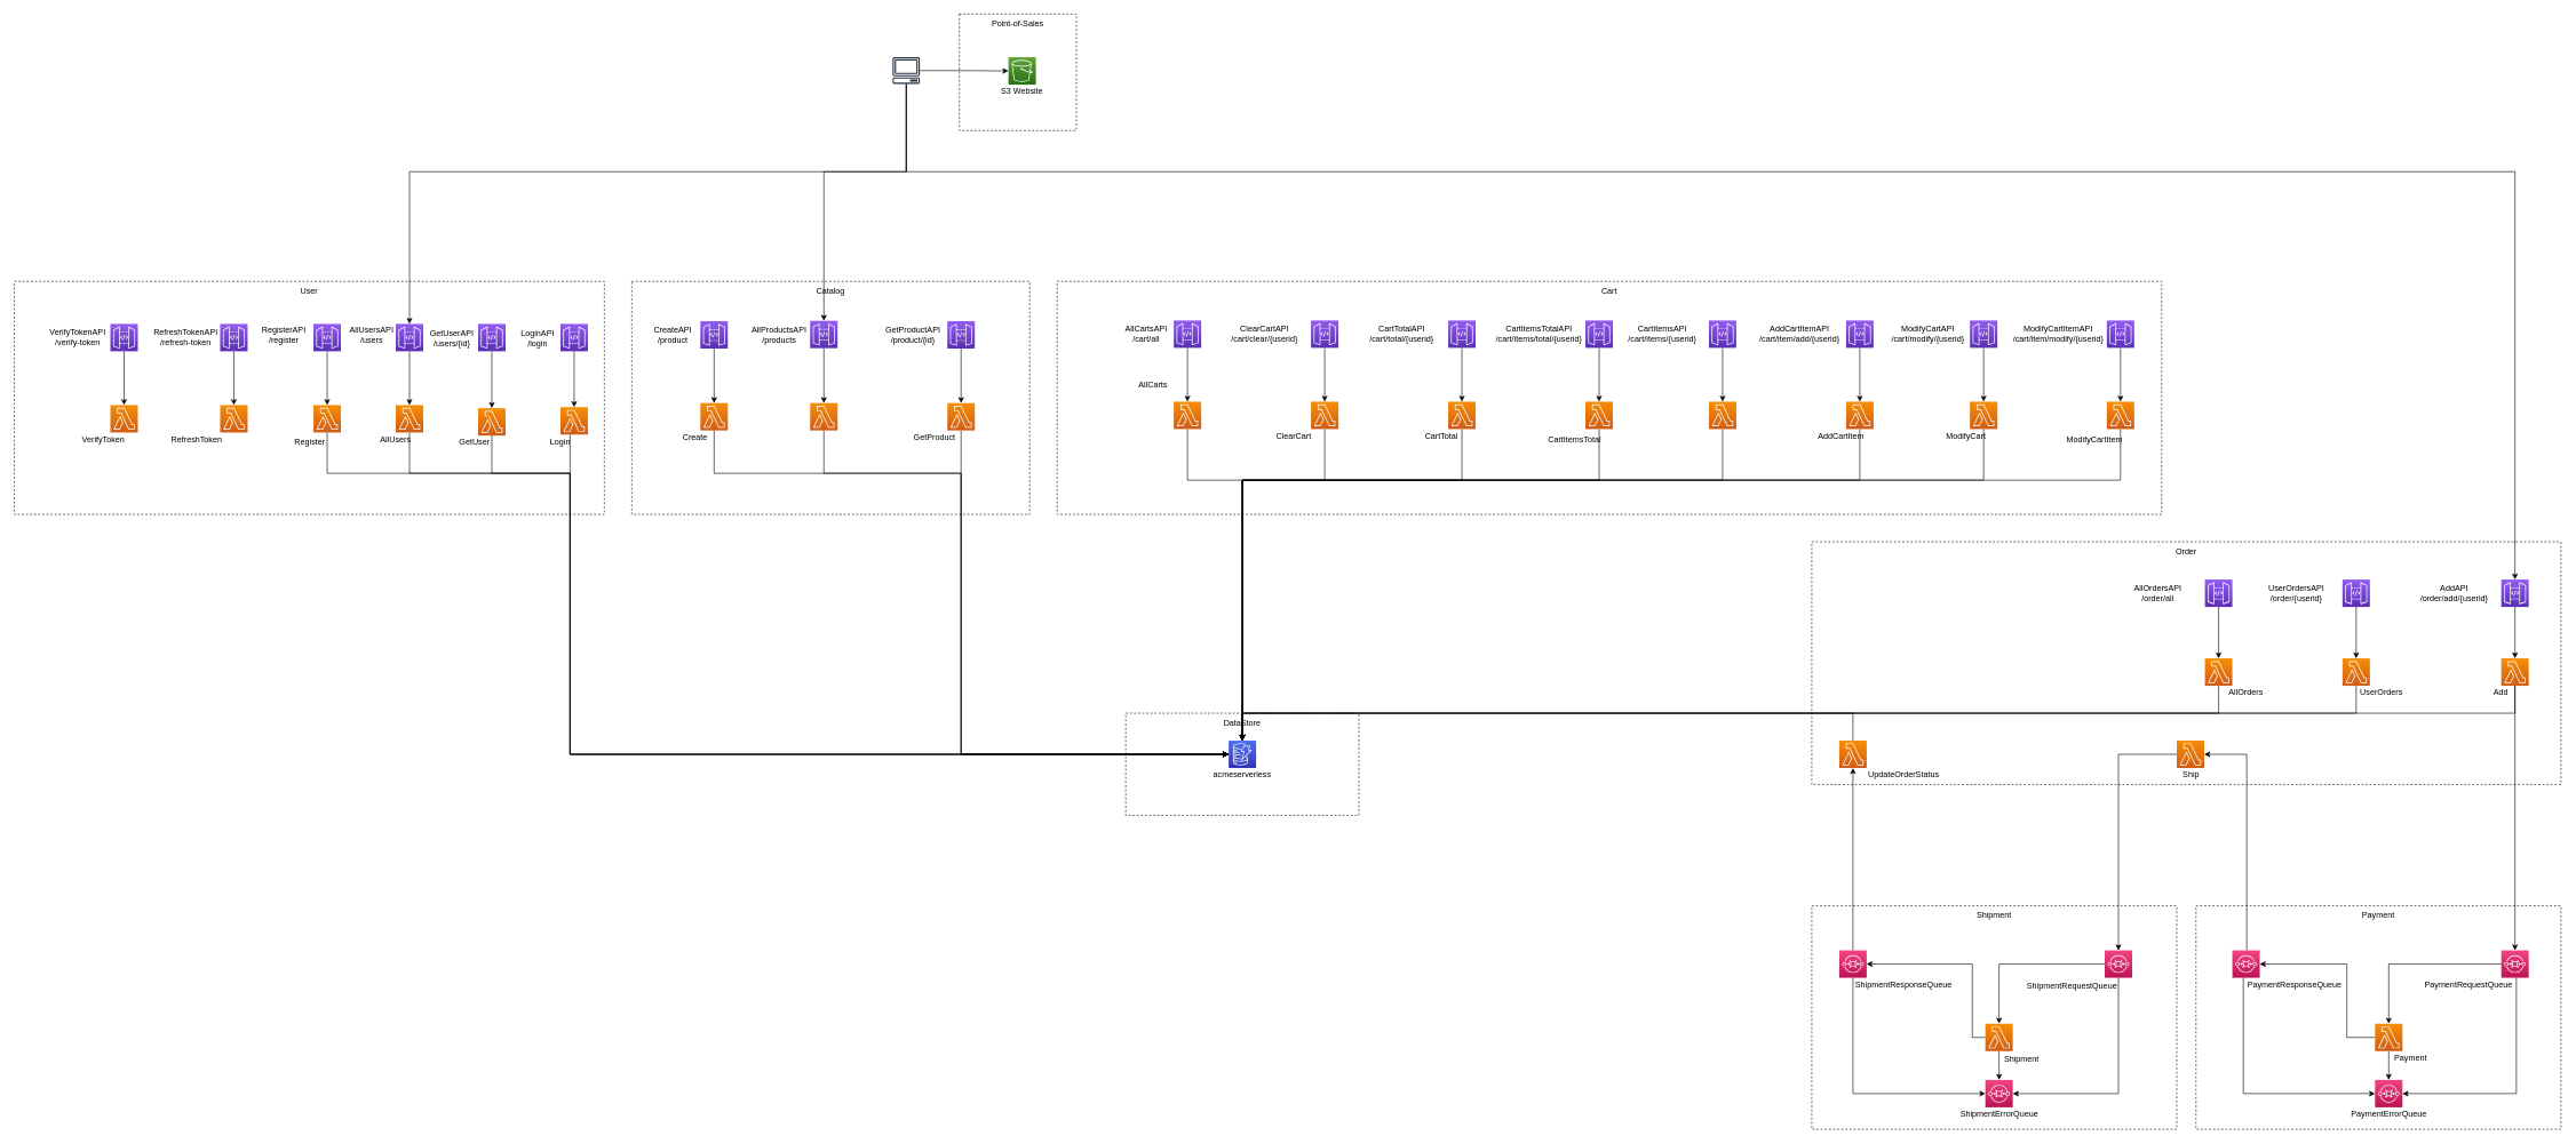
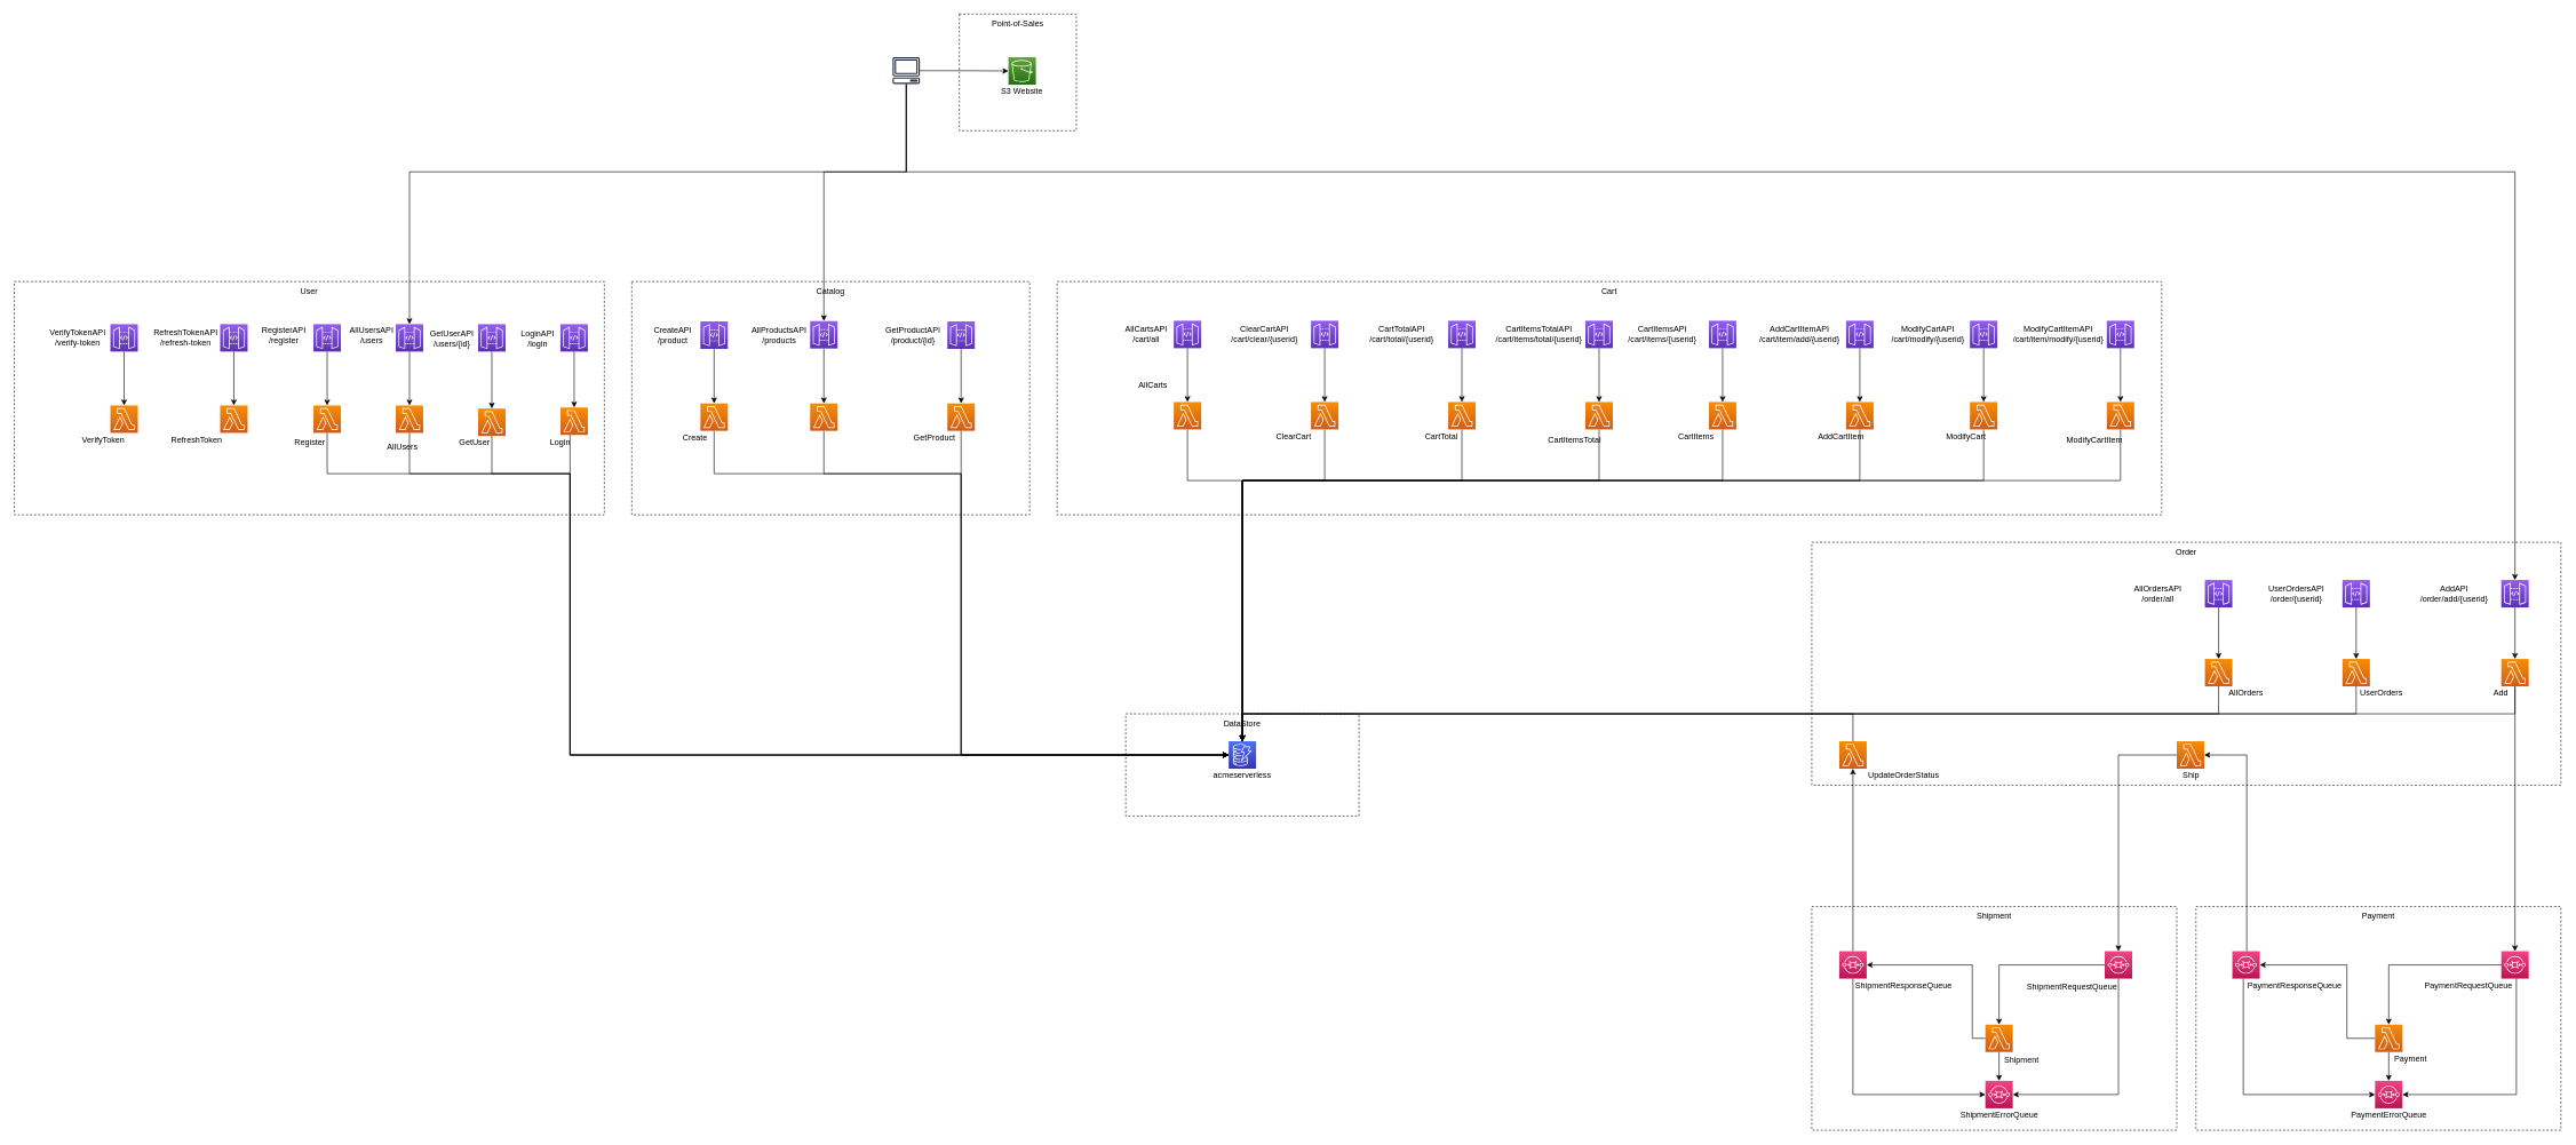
+ <mxCell id="57" value="CartItems" style="text;html=1;strokeColor=none;fillColor=none;align=center;verticalAlign=middle;whiteSpace=wrap;rounded=0;" parent="1" vertex="1"><mxGeometry x="2430" y="625.5" width="82.5" height="20" as="geometry" /></mxCell>
- <mxCell id="129" value="AllUsers" style="text;html=1;strokeColor=none;fillColor=none;align=center;verticalAlign=middle;whiteSpace=wrap;rounded=0;" parent="1" vertex="1"><mxGeometry x="546" y="630.5" width="59.5" height="20" as="geometry" /></mxCell>
+ <mxCell id="129" value="AllUsers" style="text;html=1;strokeColor=none;fillColor=none;align=center;verticalAlign=middle;whiteSpace=wrap;rounded=0;" parent="1" vertex="1"><mxGeometry x="556" y="640.5" width="59.5" height="20" as="geometry" /></mxCell>
